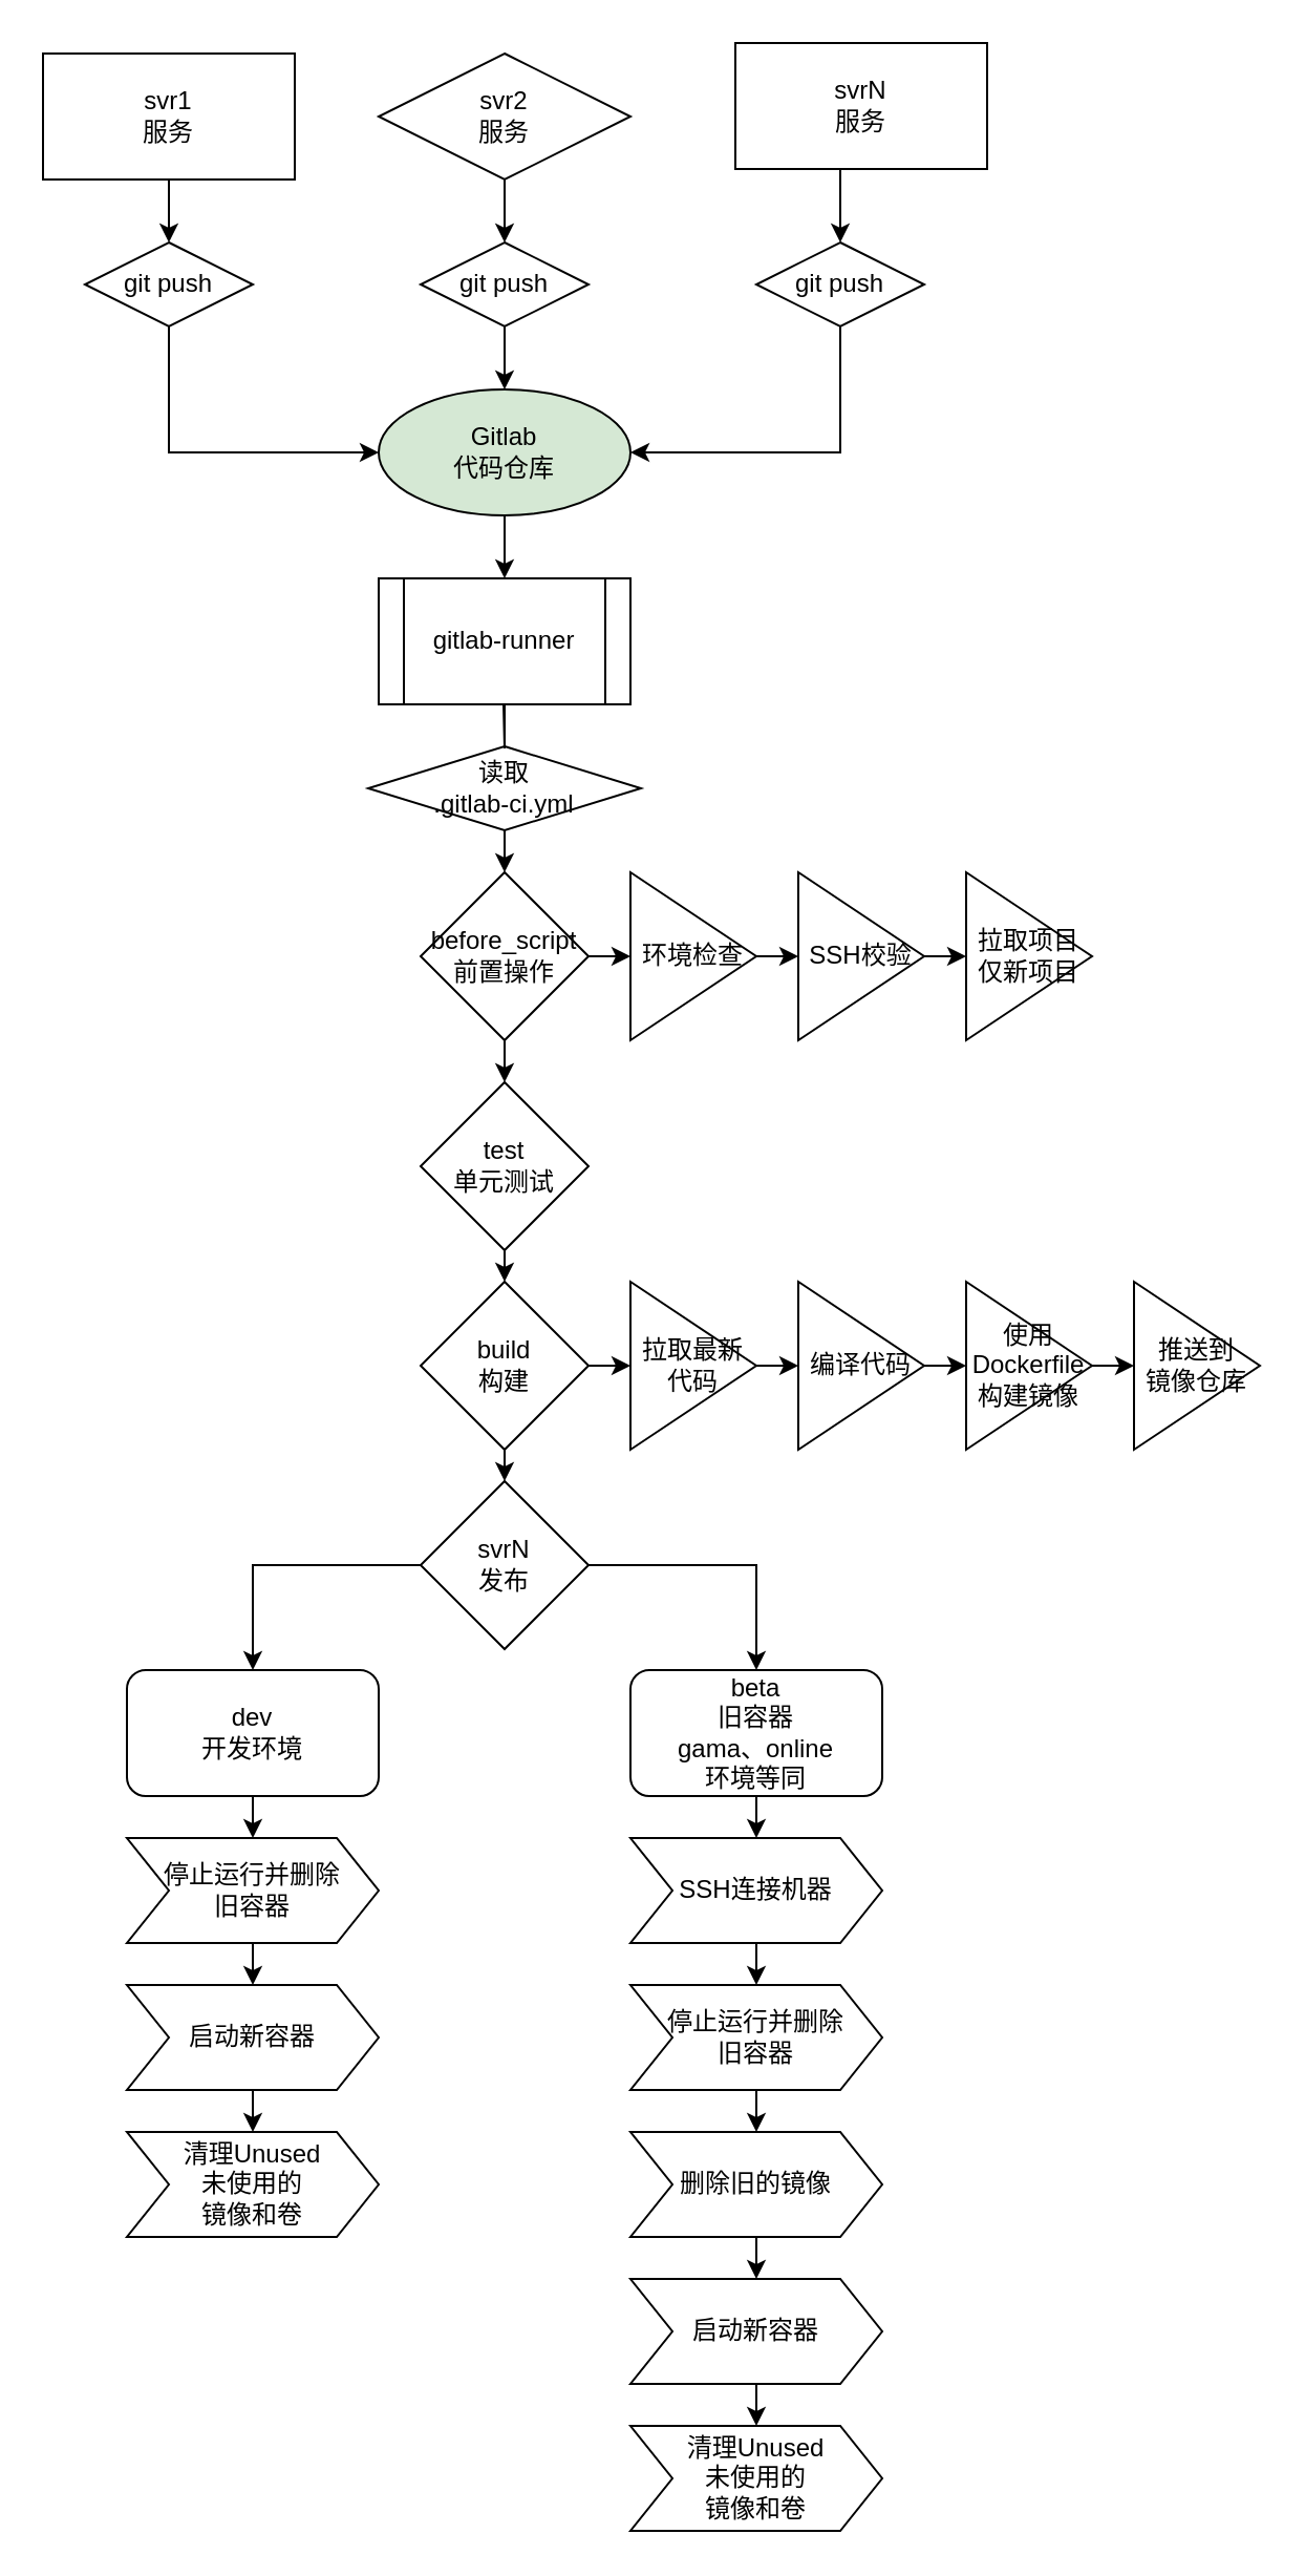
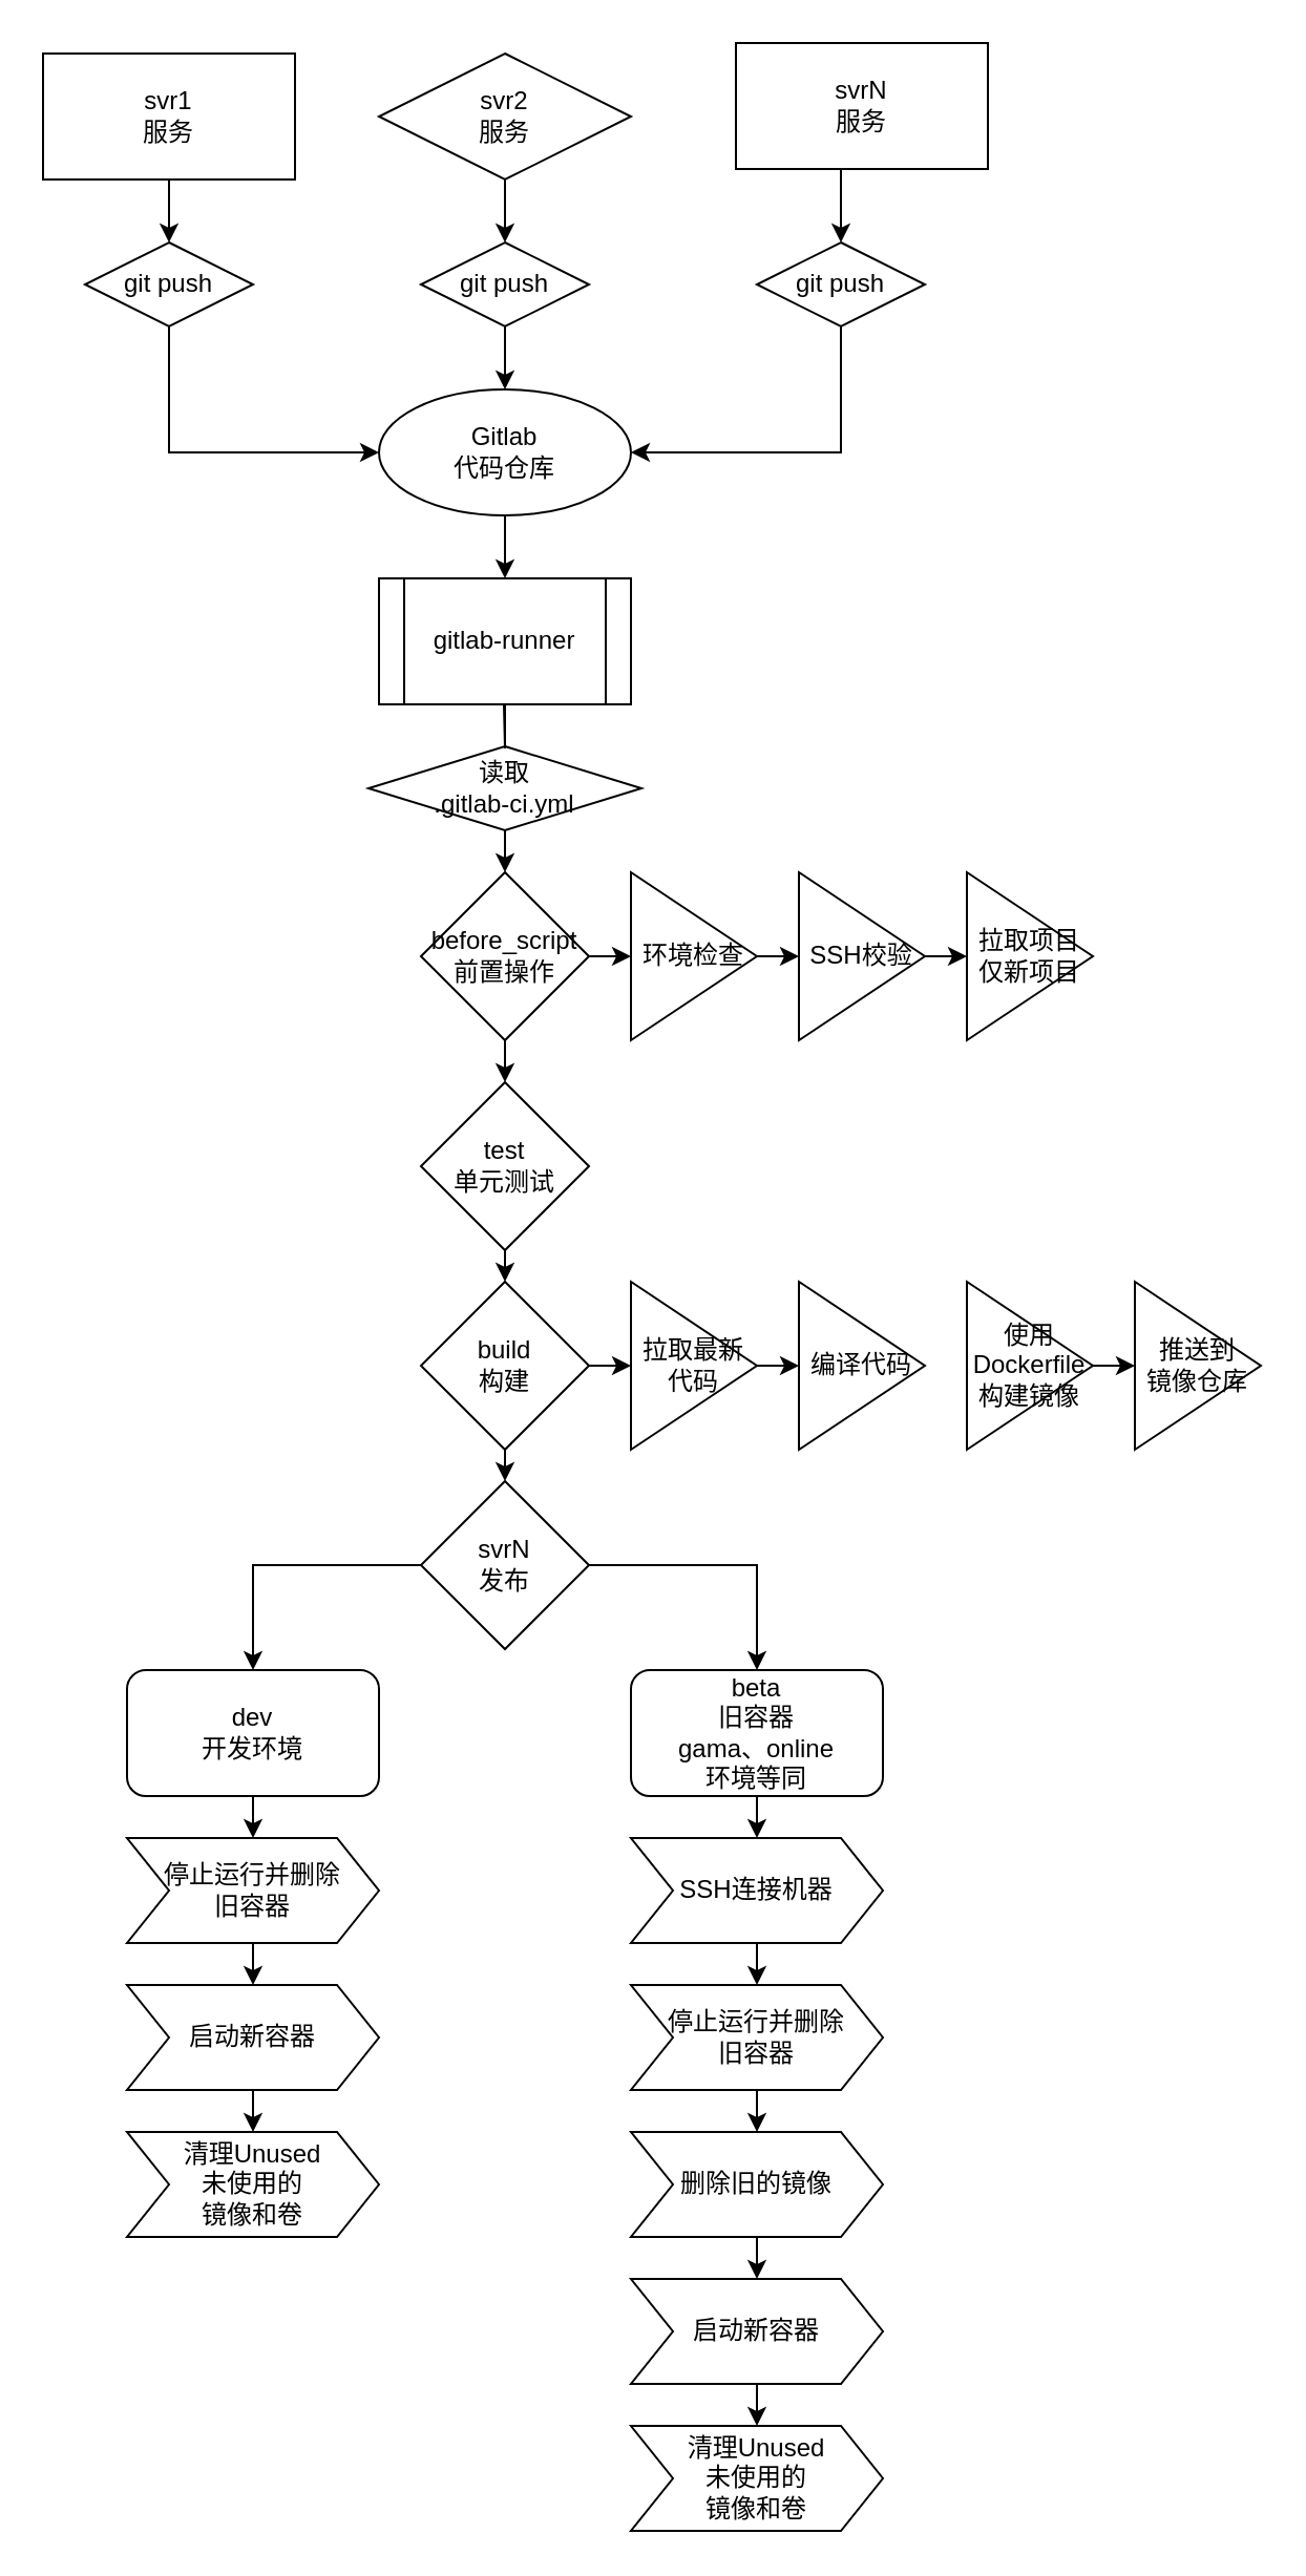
- <mxCell id="17" value="Gitlab&lt;br&gt;代码仓库" style="ellipse;whiteSpace=wrap;html=1;fillColor=#d5e8d4;" parent="1" vertex="1"><mxGeometry x="180" y="185" width="120" height="60" as="geometry" /></mxCell>
+ <mxCell id="17" value="Gitlab&lt;br&gt;代码仓库" style="ellipse;whiteSpace=wrap;html=1;" parent="1" vertex="1"><mxGeometry x="180" y="185" width="120" height="60" as="geometry" /></mxCell>
- <mxCell id="37" style="edgeStyle=orthogonalEdgeStyle;rounded=0;orthogonalLoop=1;jettySize=auto;html=1;exitX=1;exitY=0.5;exitDx=0;exitDy=0;entryX=0;entryY=0.5;entryDx=0;entryDy=0;" parent="1" source="38" target="40" edge="1"><mxGeometry relative="1" as="geometry" /></mxCell>
